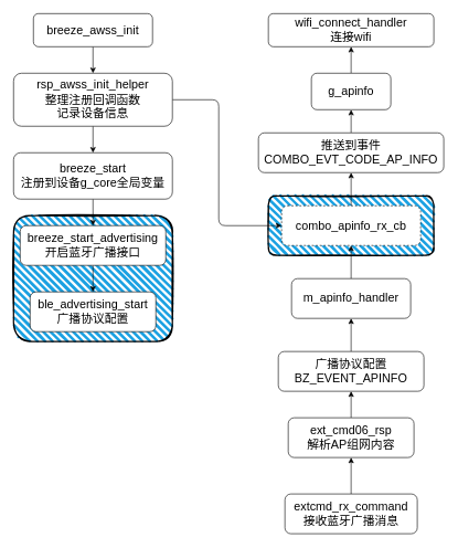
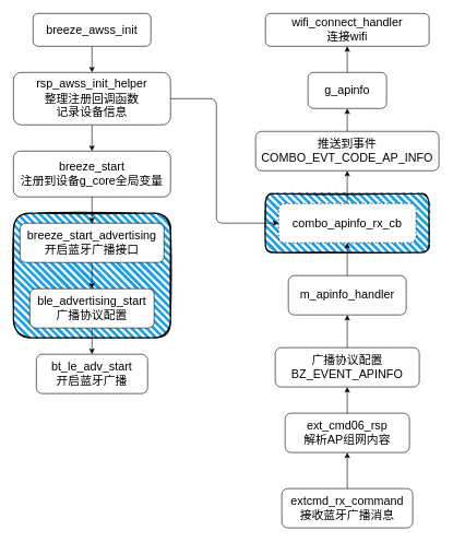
+ <mxCell id="28" value="" style="edgeStyle=none;html=1;fontSize=18;" parent="1" source="29" target="30" edge="1"><mxGeometry relative="1" as="geometry" /></mxCell>
+ <mxCell id="30" value="bt_le_adv_start&lt;br&gt;开启蓝牙广播" style="whiteSpace=wrap;html=1;fontSize=18;rounded=1;" parent="1" vertex="1"><mxGeometry x="55" y="540" width="170" height="60" as="geometry" /></mxCell>
